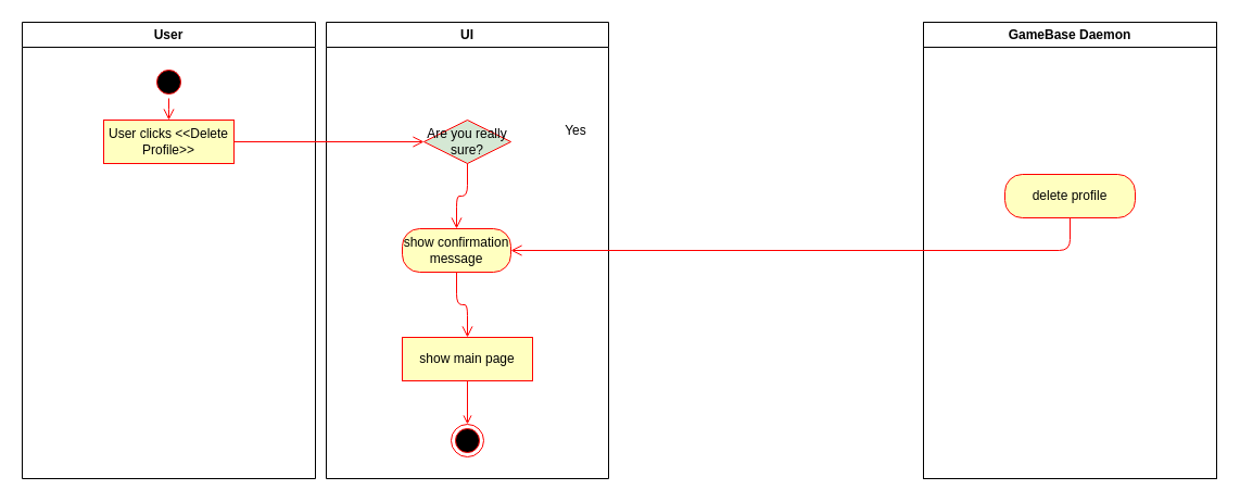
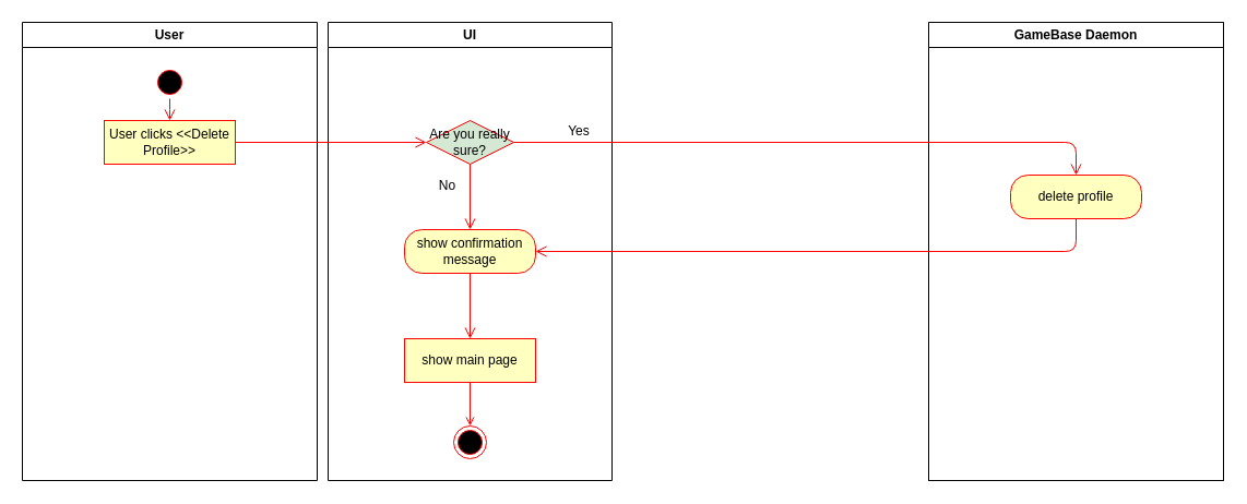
+ <mxCell id="21" value="" style="edgeStyle=orthogonalEdgeStyle;html=1;verticalAlign=bottom;endArrow=open;endSize=8;strokeColor=#ff0000;exitX=1;exitY=0.5;exitDx=0;exitDy=0;entryX=0.5;entryY=0;entryDx=0;entryDy=0;" edge="1" parent="1" source="10" target="20"><mxGeometry relative="1" as="geometry"><mxPoint x="985" y="210" as="targetPoint" /><mxPoint x="470" y="130" as="sourcePoint" /></mxGeometry></mxCell>
+ <mxCell id="11" value="No" style="text;html=1;strokeColor=none;fillColor=none;align=center;verticalAlign=middle;whiteSpace=wrap;rounded=0;" vertex="1" parent="6"><mxGeometry x="90" y="140" width="39" height="20" as="geometry" /></mxCell>
- <mxCell id="14" value="show confirmation message" style="rounded=1;whiteSpace=wrap;html=1;arcSize=40;fillColor=#ffffc0;strokeColor=#ff0000;" parent="6" vertex="1"><mxGeometry x="70" y="190" width="100" height="40" as="geometry" /></mxCell>
+ <mxCell id="14" value="show confirmation message" style="rounded=1;whiteSpace=wrap;html=1;arcSize=40;fillColor=#ffffc0;strokeColor=#ff0000;" parent="6" vertex="1"><mxGeometry x="70" y="190" width="120" height="40" as="geometry" /></mxCell>
